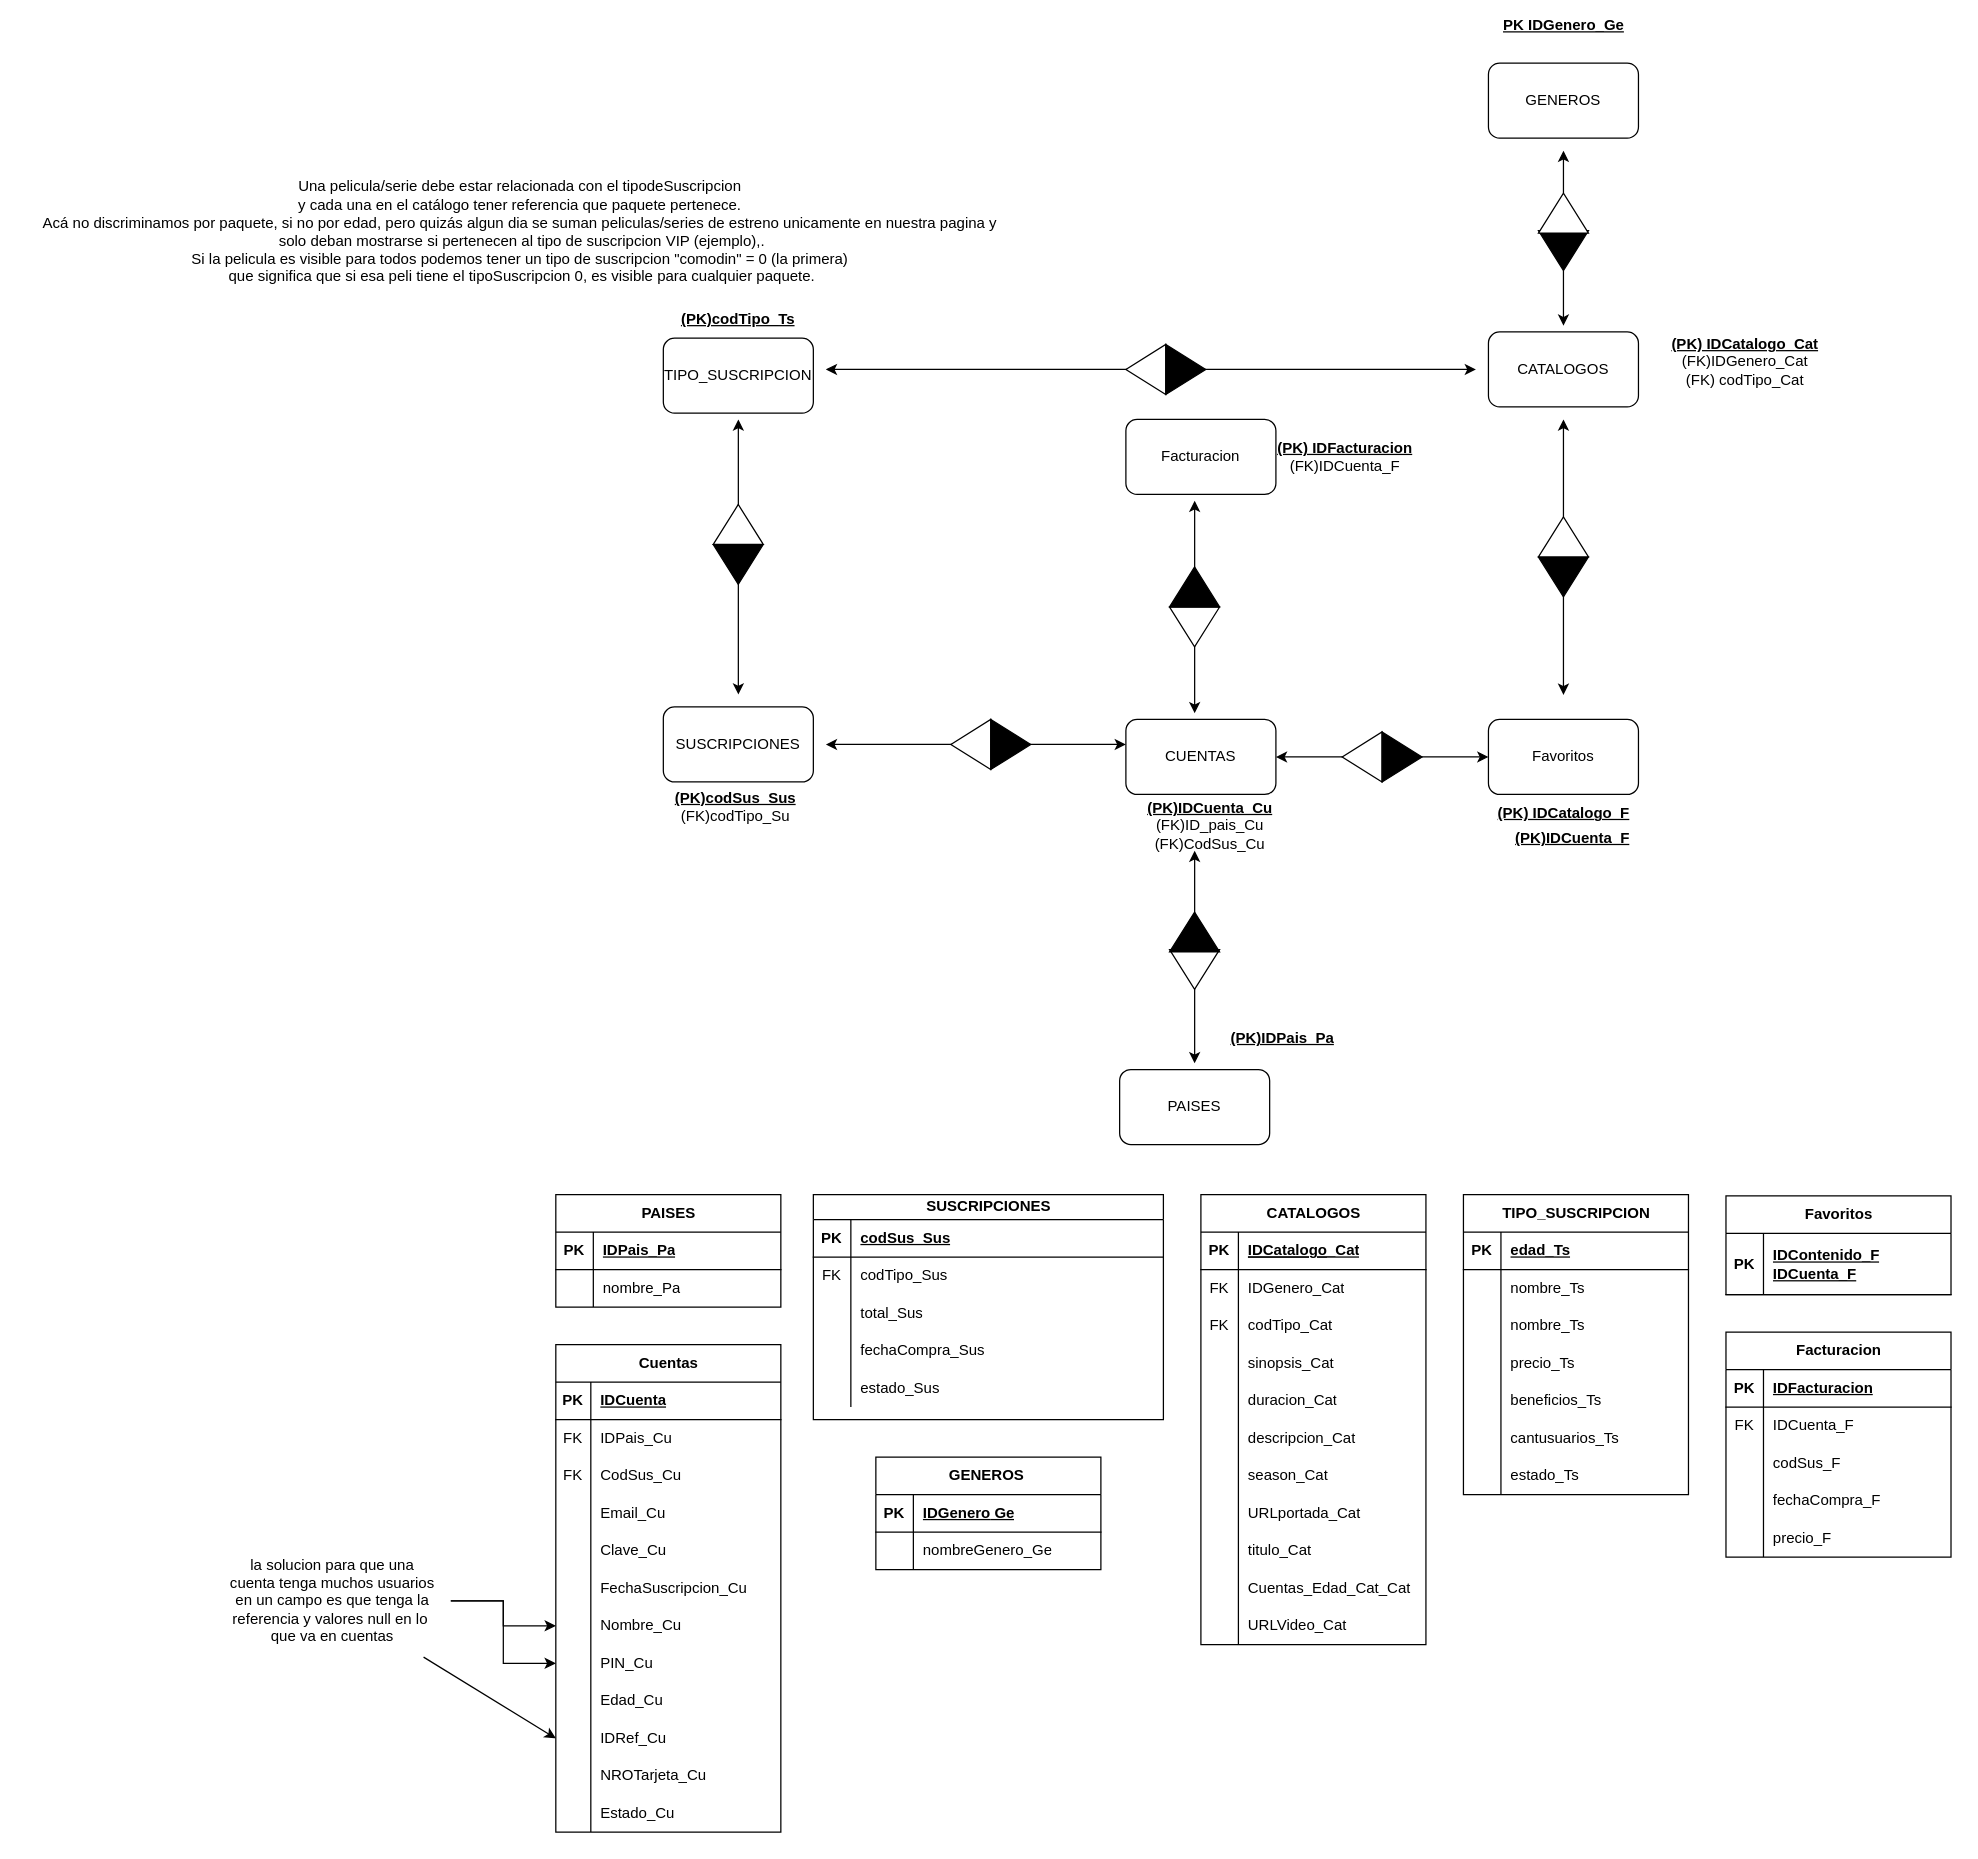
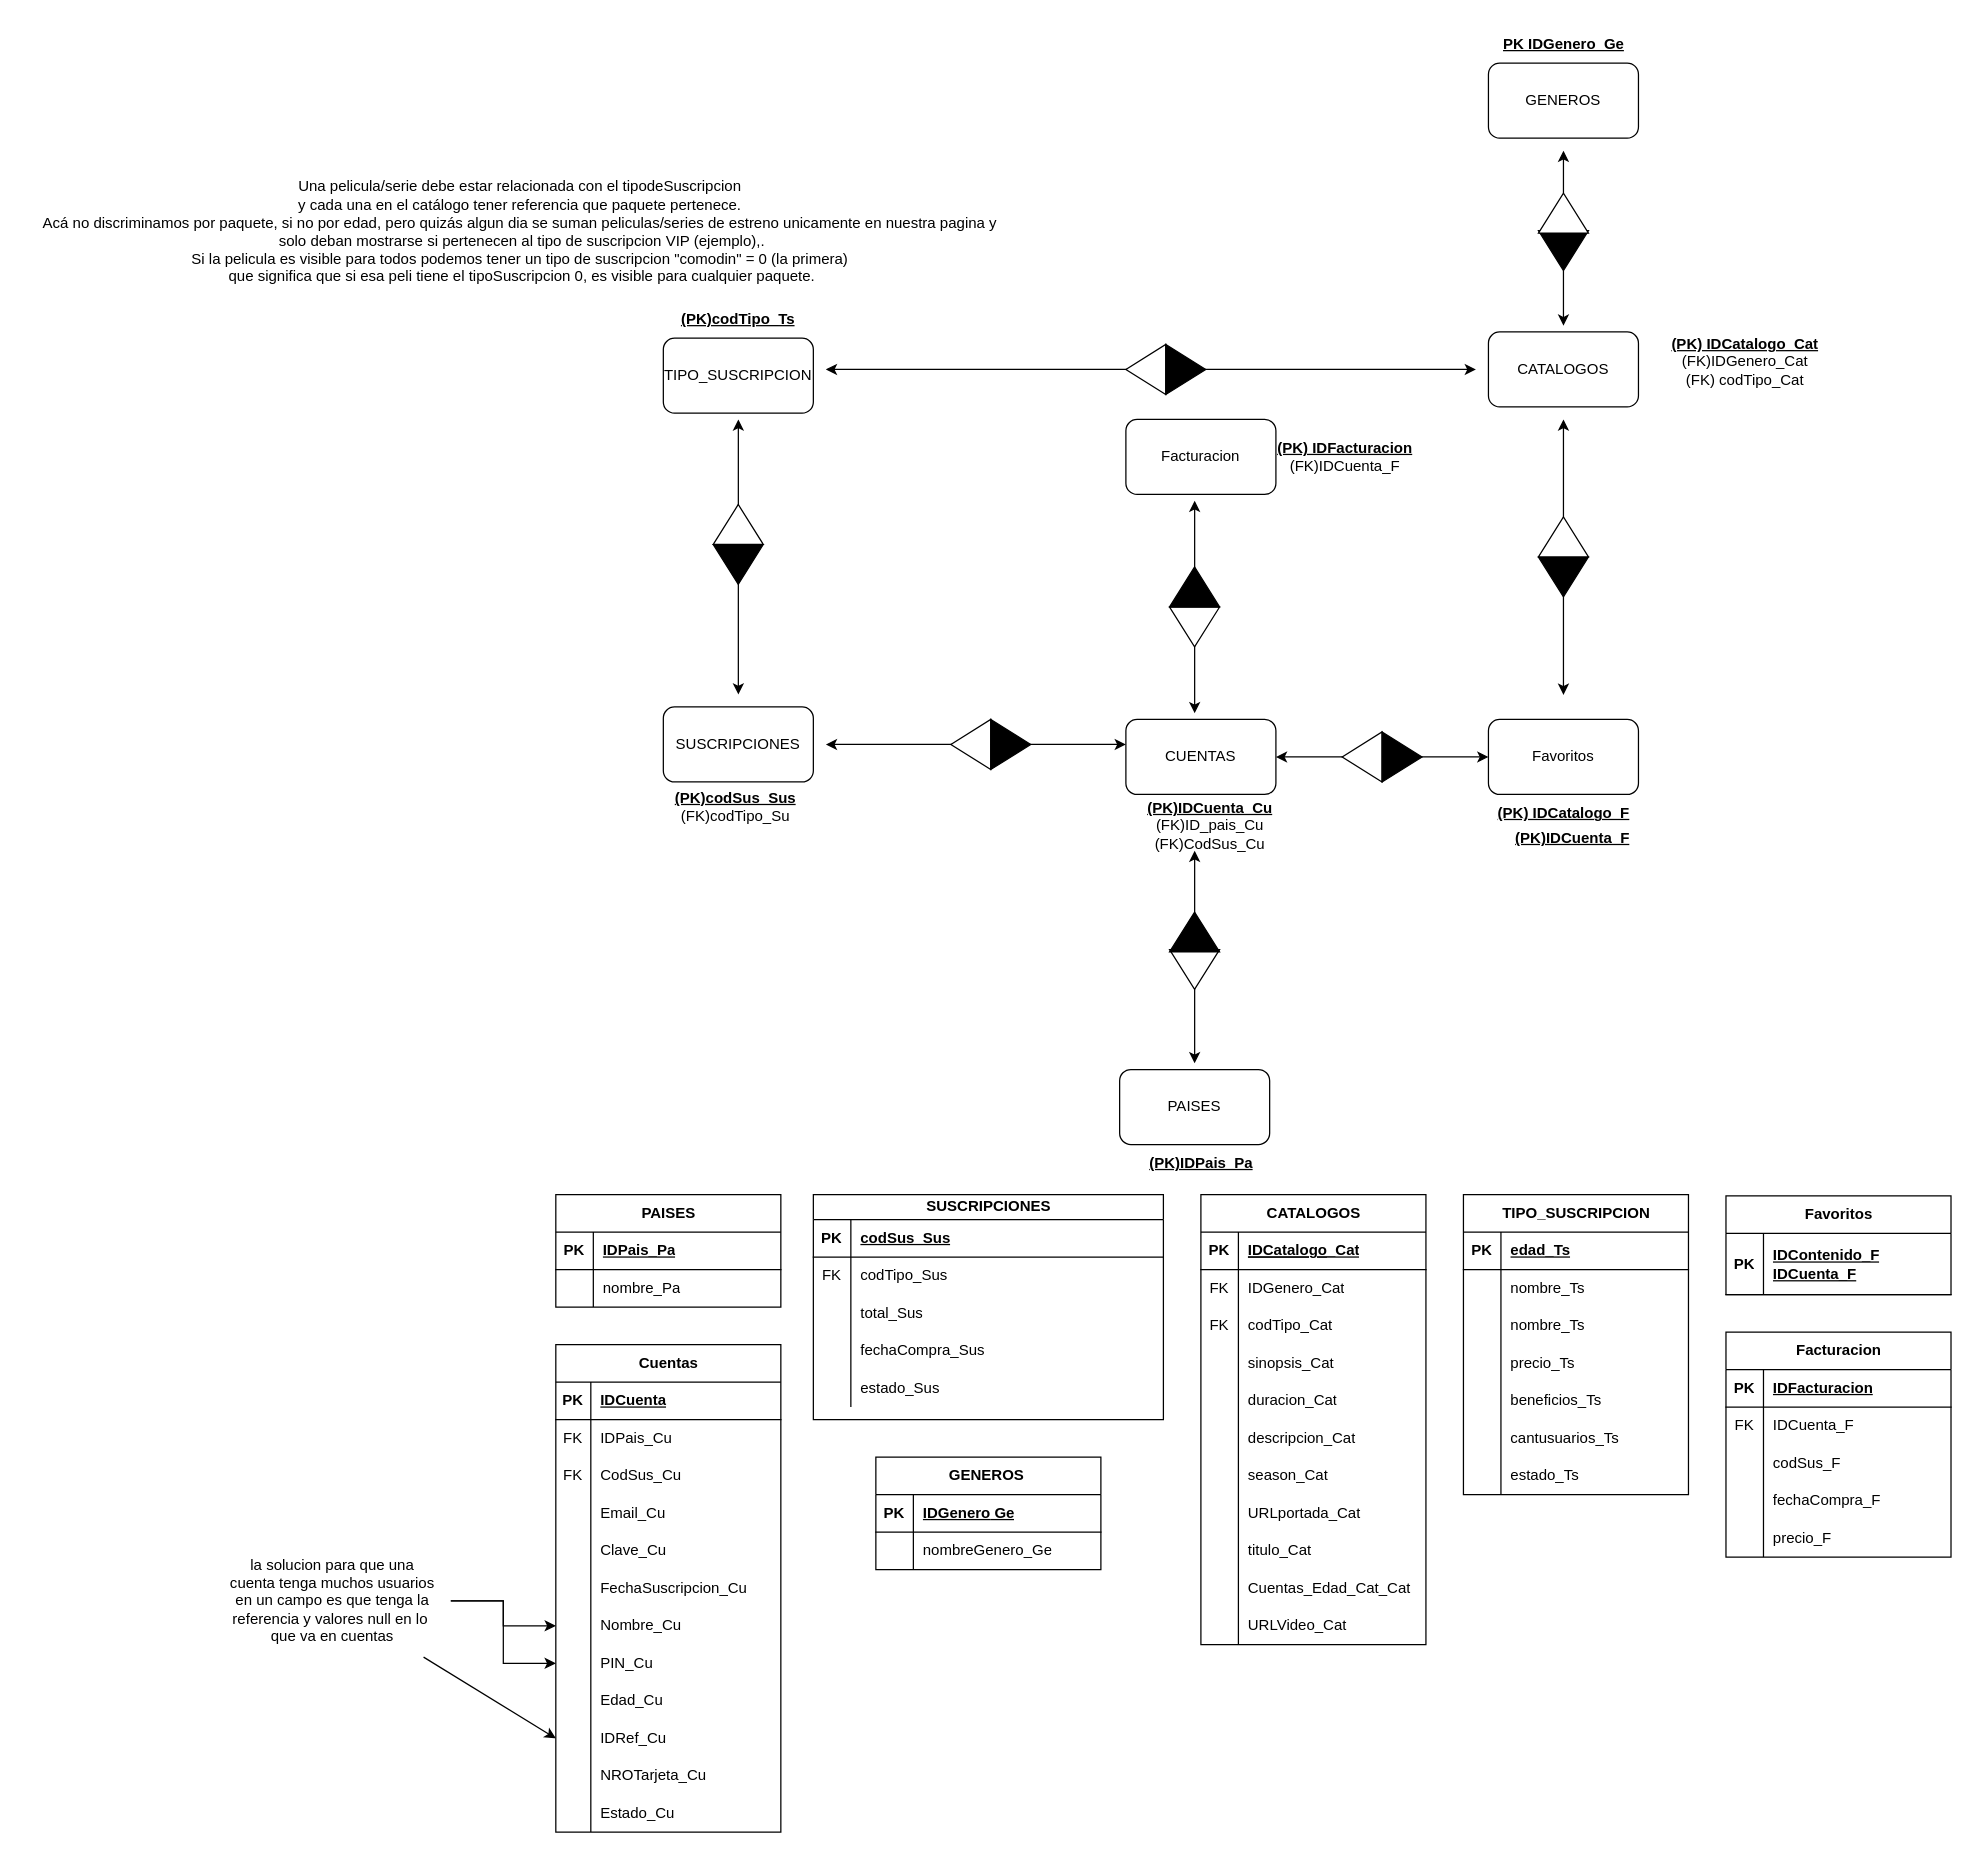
- <mxCell id="9" value="&lt;b&gt;&lt;u&gt;PK IDGenero_Ge&lt;/u&gt;&lt;/b&gt;" style="text;html=1;align=center;verticalAlign=middle;resizable=0;points=[];autosize=1;strokeColor=none;fillColor=none;" parent="1" vertex="1"><mxGeometry x="1190" y="5" width="120" height="30" as="geometry" /></mxCell>
+ <mxCell id="9" value="&lt;b&gt;&lt;u&gt;PK IDGenero_Ge&lt;/u&gt;&lt;/b&gt;" style="text;html=1;align=center;verticalAlign=middle;resizable=0;points=[];autosize=1;strokeColor=none;fillColor=none;" parent="1" vertex="1"><mxGeometry x="1190" y="20" width="120" height="30" as="geometry" /></mxCell>
- <mxCell id="27" value="(PK)IDPais_Pa" style="text;html=1;align=center;verticalAlign=middle;resizable=0;points=[];autosize=1;strokeColor=none;fillColor=none;fontStyle=5" parent="1" vertex="1"><mxGeometry x="970" y="815" width="110" height="30" as="geometry" /></mxCell>
+ <mxCell id="27" value="(PK)IDPais_Pa" style="text;html=1;align=center;verticalAlign=middle;resizable=0;points=[];autosize=1;strokeColor=none;fillColor=none;fontStyle=5" parent="1" vertex="1"><mxGeometry x="905" y="915" width="110" height="30" as="geometry" /></mxCell>
